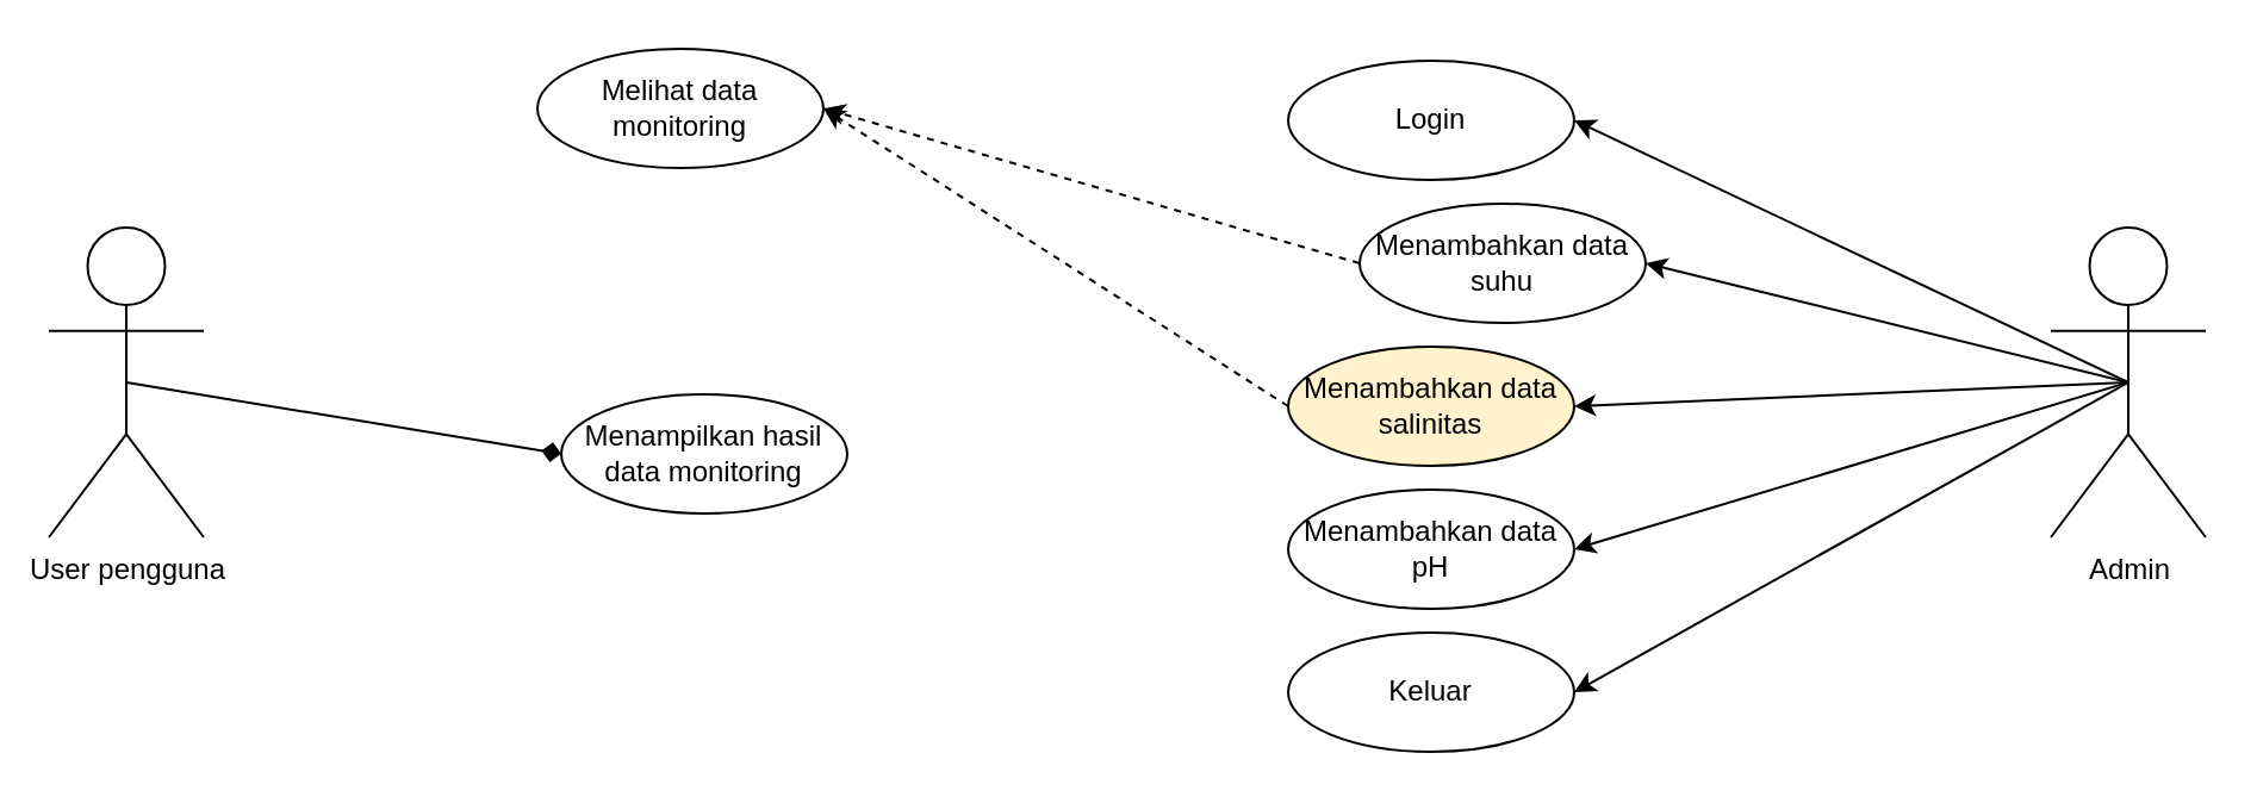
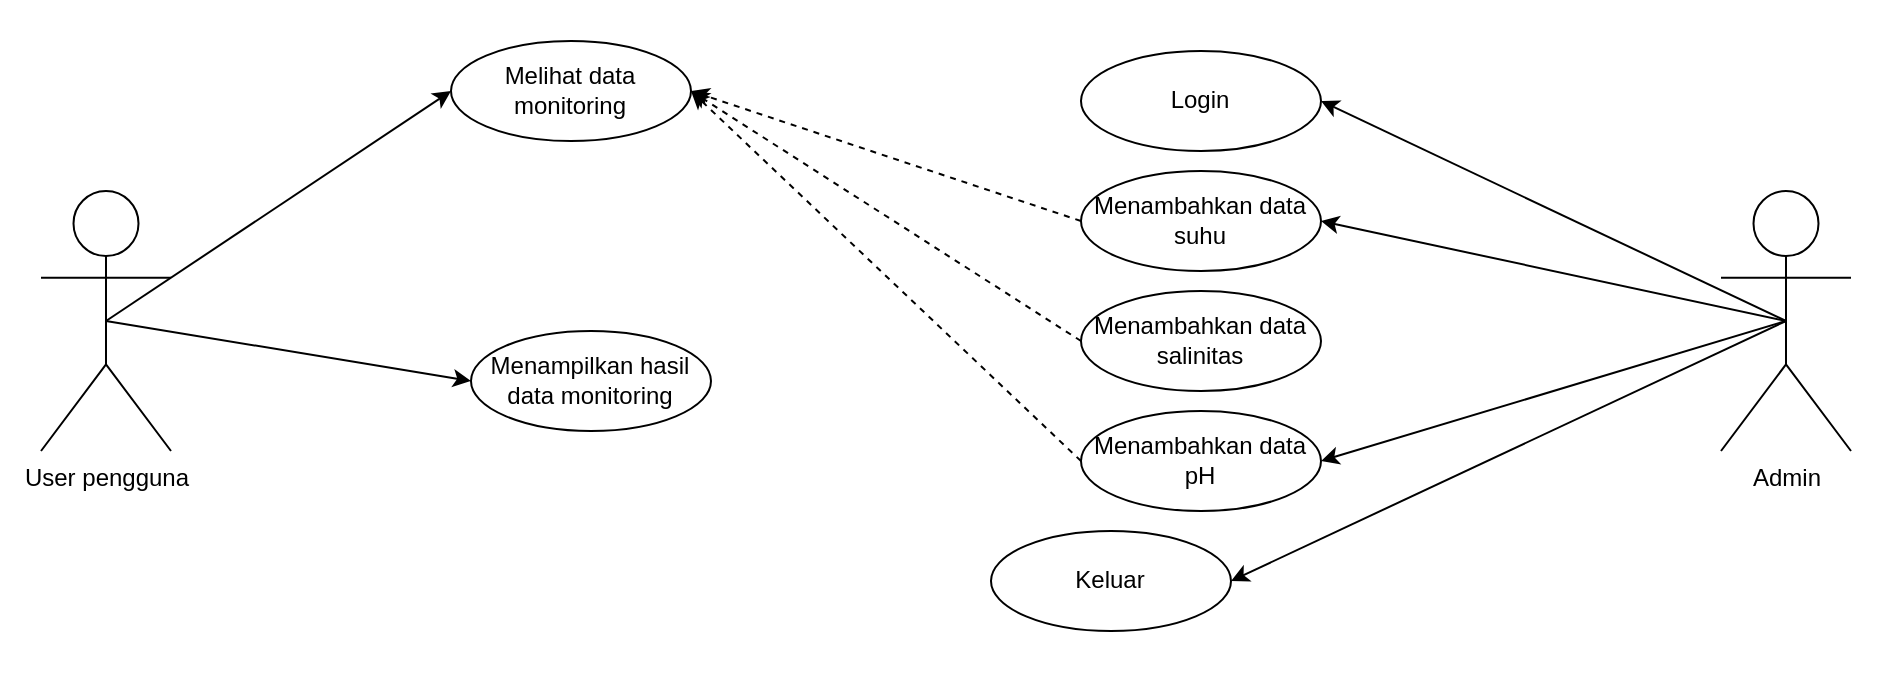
+ <mxCell id="16" value="" style="endArrow=classic;html=1;entryX=0;entryY=0.5;entryDx=0;entryDy=0;exitX=0.5;exitY=0.5;exitDx=0;exitDy=0;exitPerimeter=0;" edge="1" parent="1" source="13" target="14"><mxGeometry width="50" height="50" relative="1" as="geometry"><mxPoint x="100" y="205" as="sourcePoint" /><mxPoint x="150" y="155" as="targetPoint" /></mxGeometry></mxCell>
- <mxCell id="8" value="Menambahkan data suhu" style="ellipse;whiteSpace=wrap;html=1;" vertex="1" parent="1"><mxGeometry x="570" y="85" width="120" height="50" as="geometry" /></mxCell>
+ <mxCell id="8" value="Menambahkan data suhu" style="ellipse;whiteSpace=wrap;html=1;" vertex="1" parent="1"><mxGeometry x="540" y="85" width="120" height="50" as="geometry" /></mxCell>
+ <mxCell id="20" value="" style="endArrow=classic;html=1;entryX=1;entryY=0.5;entryDx=0;entryDy=0;dashed=1;exitX=0;exitY=0.5;exitDx=0;exitDy=0;" edge="1" parent="1" source="10" target="14"><mxGeometry width="50" height="50" relative="1" as="geometry"><mxPoint x="550" y="180" as="sourcePoint" /><mxPoint x="365" y="140" as="targetPoint" /></mxGeometry></mxCell>
- <mxCell id="5" value="" style="endArrow=classic;html=1;entryX=1;entryY=0.5;entryDx=0;entryDy=0;exitX=0.5;exitY=0.5;exitDx=0;exitDy=0;exitPerimeter=0;" edge="1" parent="1" source="2" target="9"><mxGeometry width="50" height="50" relative="1" as="geometry"><mxPoint x="660" y="245" as="sourcePoint" /><mxPoint x="895" y="155" as="targetPoint" /></mxGeometry></mxCell>
- <mxCell id="9" value="Menambahkan data salinitas" style="ellipse;whiteSpace=wrap;html=1;fillColor=#fff2cc;" vertex="1" parent="1"><mxGeometry x="540" y="145" width="120" height="50" as="geometry" /></mxCell>
+ <mxCell id="9" value="Menambahkan data salinitas" style="ellipse;whiteSpace=wrap;html=1;" vertex="1" parent="1"><mxGeometry x="540" y="145" width="120" height="50" as="geometry" /></mxCell>
- <mxCell id="17" value="" style="endArrow=diamond;html=1;entryX=0;entryY=0.5;entryDx=0;entryDy=0;exitX=0.5;exitY=0.5;exitDx=0;exitDy=0;exitPerimeter=0;" edge="1" parent="1" source="13" target="15"><mxGeometry width="50" height="50" relative="1" as="geometry"><mxPoint x="62.5" y="170" as="sourcePoint" /><mxPoint x="245" y="140" as="targetPoint" /></mxGeometry></mxCell>
+ <mxCell id="17" value="" style="endArrow=classic;html=1;entryX=0;entryY=0.5;entryDx=0;entryDy=0;exitX=0.5;exitY=0.5;exitDx=0;exitDy=0;exitPerimeter=0;" edge="1" parent="1" source="13" target="15"><mxGeometry width="50" height="50" relative="1" as="geometry"><mxPoint x="62.5" y="170" as="sourcePoint" /><mxPoint x="245" y="140" as="targetPoint" /></mxGeometry></mxCell>
- <mxCell id="11" value="Keluar" style="ellipse;whiteSpace=wrap;html=1;" vertex="1" parent="1"><mxGeometry x="540" y="265" width="120" height="50" as="geometry" /></mxCell>
+ <mxCell id="11" value="Keluar" style="ellipse;whiteSpace=wrap;html=1;" vertex="1" parent="1"><mxGeometry x="495" y="265" width="120" height="50" as="geometry" /></mxCell>
